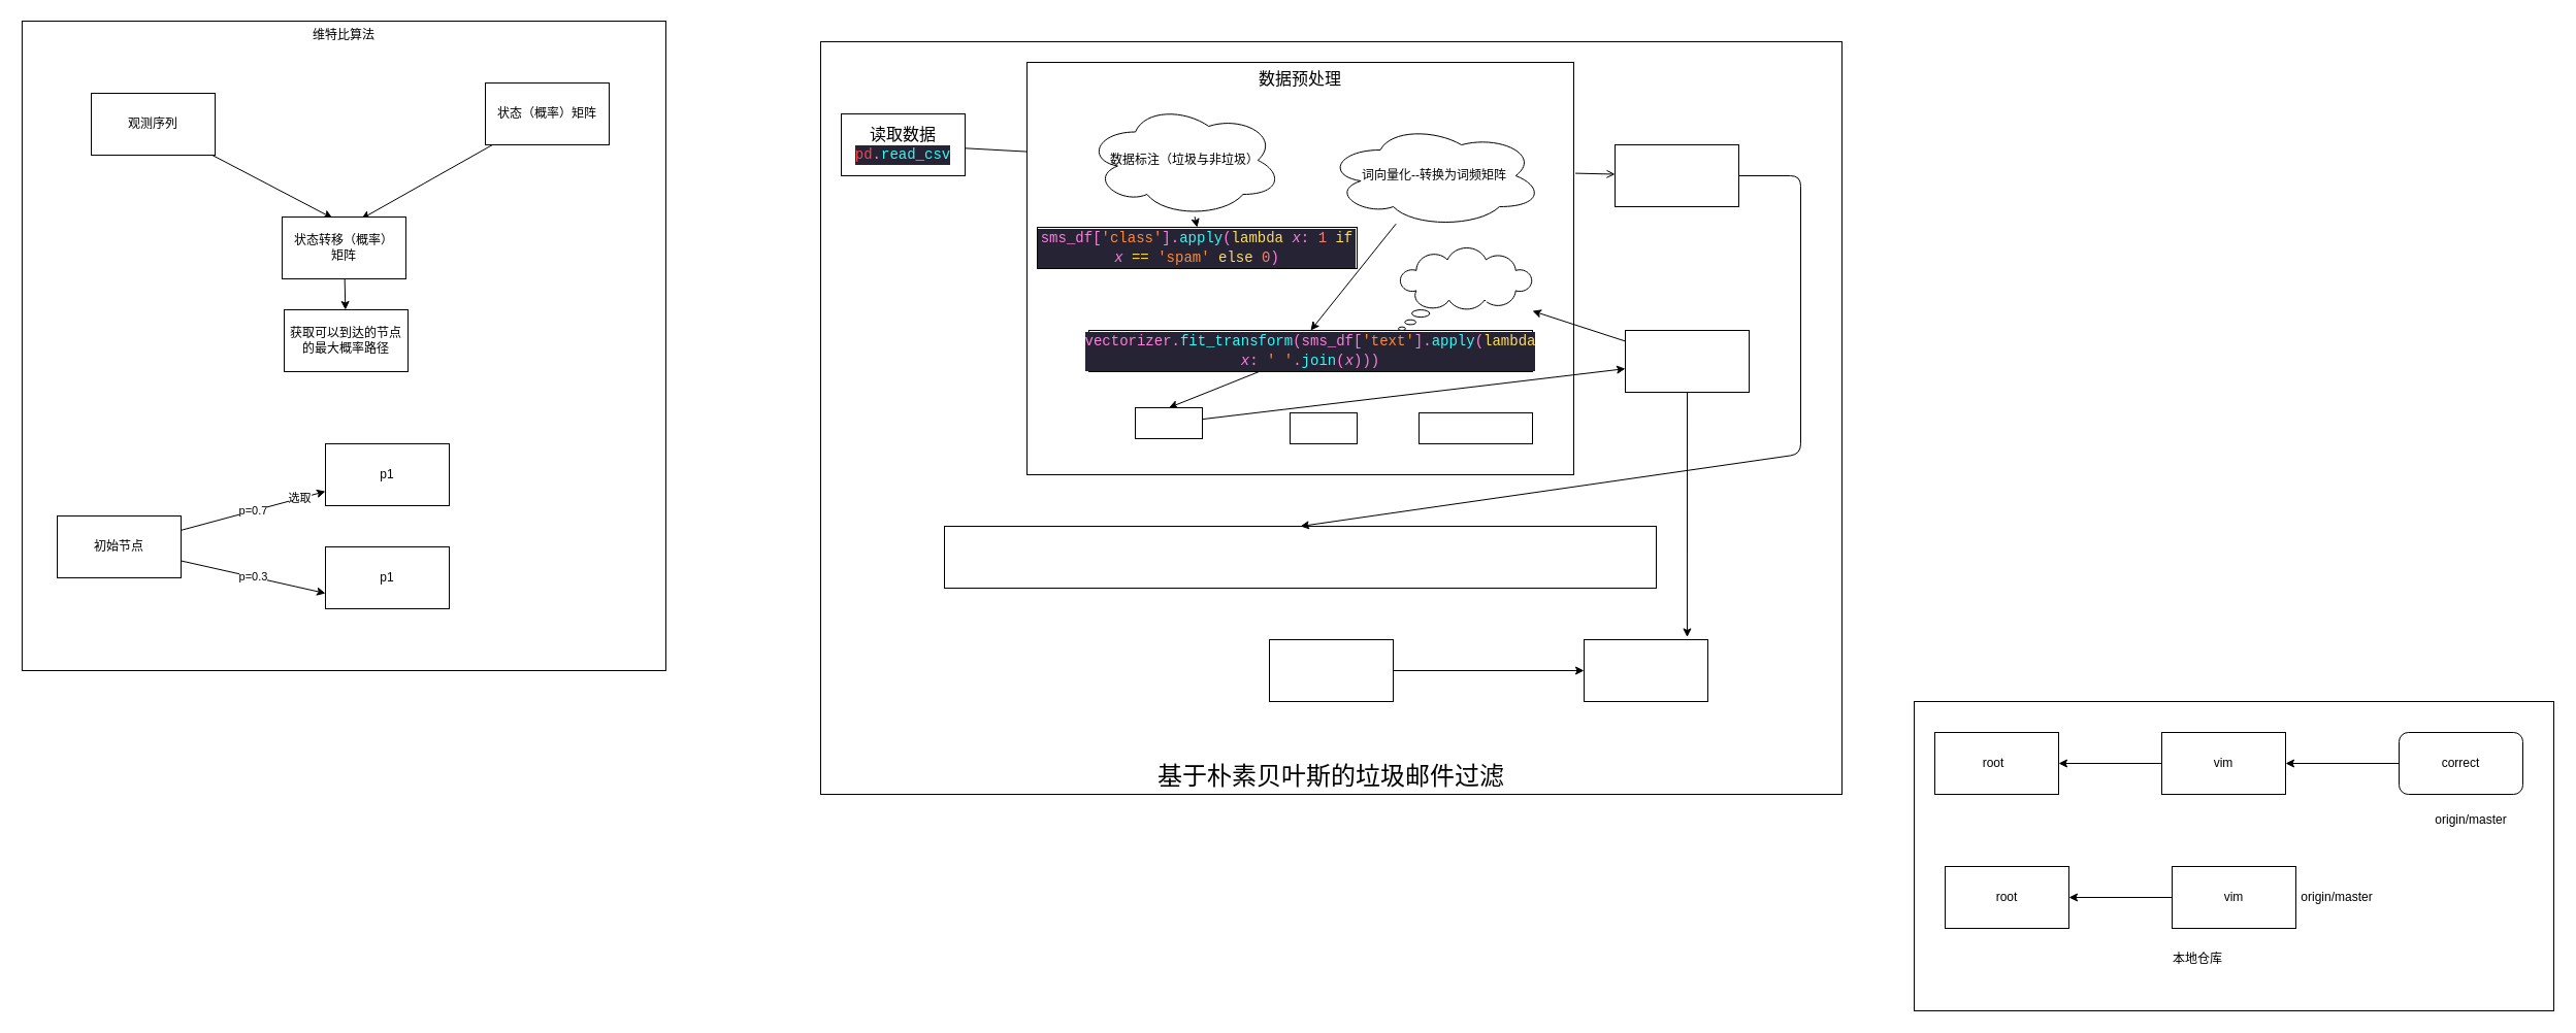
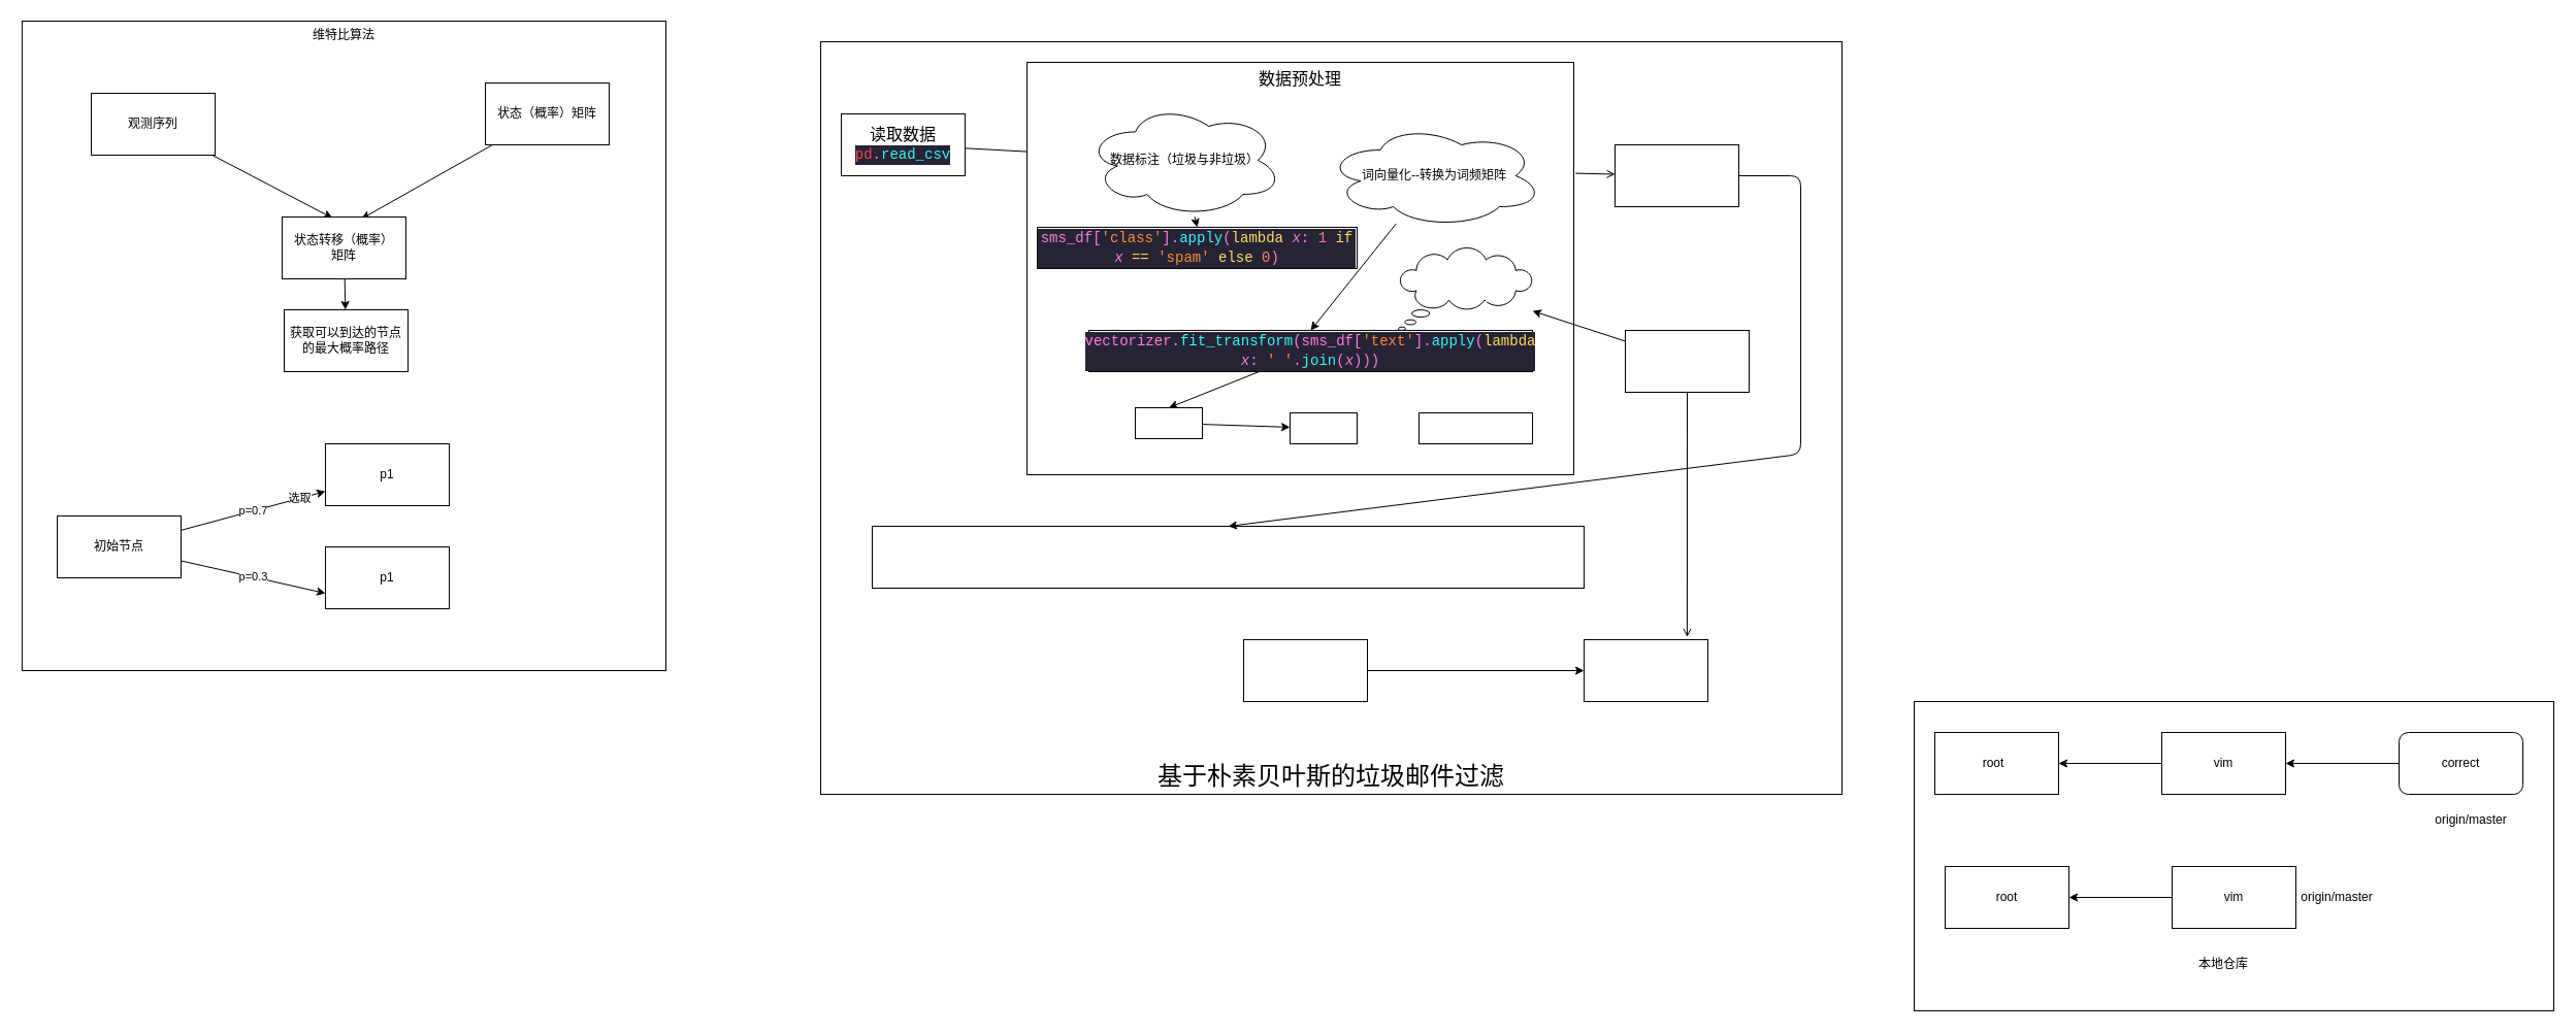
- <mxCell id="28" value="" style="edgeStyle=none;html=1;fontColor=#FFFFFF;" parent="1" source="29" target="38" edge="1"><mxGeometry relative="1" as="geometry" /></mxCell>
+ <mxCell id="28" value="" style="edgeStyle=none;html=1;fontColor=#FFFFFF;" parent="1" source="29" target="30" edge="1"><mxGeometry relative="1" as="geometry" /></mxCell>
- <mxCell id="32" value="朴素贝叶斯分类器（学习&amp;amp;训练）" style="whiteSpace=wrap;html=1;labelBackgroundColor=none;fontColor=#FFFFFF;fontSize=18;" parent="1" vertex="1"><mxGeometry x="915" y="510" width="690" height="60" as="geometry" /></mxCell>
+ <mxCell id="32" value="朴素贝叶斯分类器（学习&amp;amp;训练）" style="whiteSpace=wrap;html=1;labelBackgroundColor=none;fontColor=#FFFFFF;fontSize=18;" parent="1" vertex="1"><mxGeometry x="845" y="510" width="690" height="60" as="geometry" /></mxCell>
- <mxCell id="37" style="edgeStyle=none;html=1;entryX=0.833;entryY=-0.042;entryDx=0;entryDy=0;entryPerimeter=0;fontColor=#FFFFFF;" parent="1" source="38" target="41" edge="1"><mxGeometry relative="1" as="geometry" /></mxCell>
+ <mxCell id="37" style="edgeStyle=none;html=1;entryX=0.833;entryY=-0.042;entryDx=0;entryDy=0;entryPerimeter=0;fontColor=#FFFFFF;endArrow=open;" parent="1" source="38" target="41" edge="1"><mxGeometry relative="1" as="geometry" /></mxCell>
- <mxCell id="40" value="预测结果" style="whiteSpace=wrap;html=1;fontColor=#FFFFFF;labelBackgroundColor=none;" parent="1" vertex="1"><mxGeometry x="1230" y="620" width="120" height="60" as="geometry" /></mxCell>
+ <mxCell id="40" value="预测结果" style="whiteSpace=wrap;html=1;fontColor=#FFFFFF;labelBackgroundColor=none;" parent="1" vertex="1"><mxGeometry x="1205" y="620" width="120" height="60" as="geometry" /></mxCell>
- <mxCell id="53" value="本地仓库" style="text;strokeColor=none;align=center;fillColor=none;html=1;verticalAlign=middle;whiteSpace=wrap;rounded=0;" vertex="1" parent="1"><mxGeometry x="2100" y="915" width="60" height="30" as="geometry" /></mxCell>
+ <mxCell id="53" value="本地仓库" style="text;strokeColor=none;align=center;fillColor=none;html=1;verticalAlign=middle;whiteSpace=wrap;rounded=0;" vertex="1" parent="1"><mxGeometry x="2125" y="920" width="60" height="30" as="geometry" /></mxCell>
